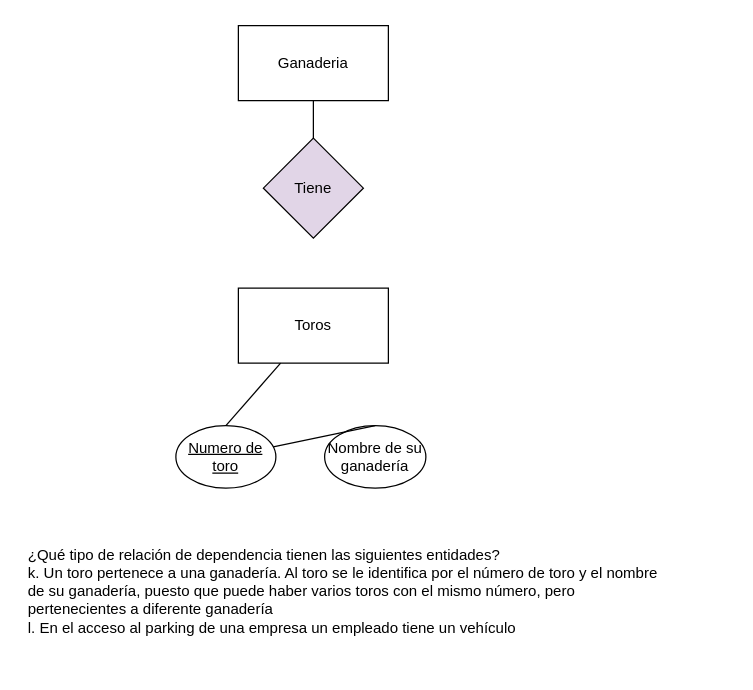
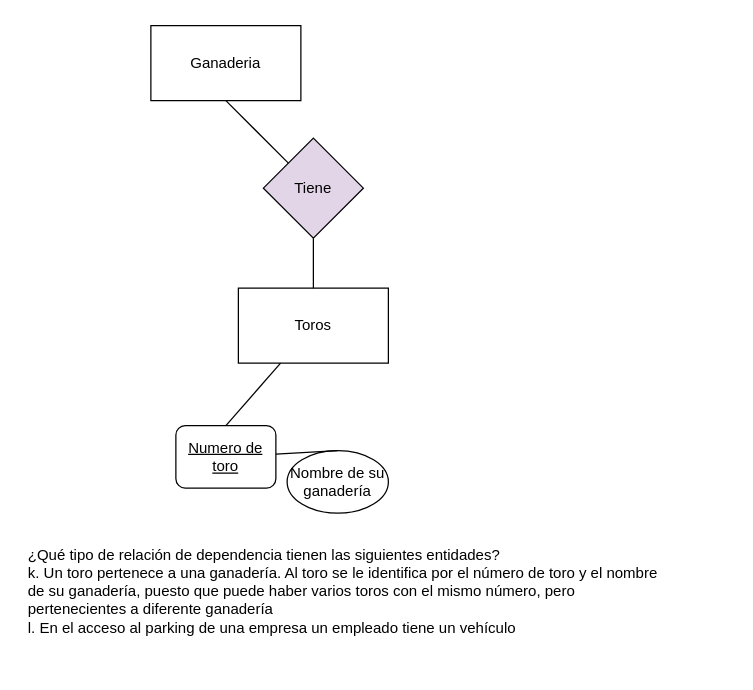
- <mxCell id="3" value="Ganaderia" style="rounded=0;whiteSpace=wrap;html=1;" vertex="1" parent="1"><mxGeometry x="190" y="20" width="120" height="60" as="geometry" /></mxCell>
+ <mxCell id="3" value="Ganaderia" style="rounded=0;whiteSpace=wrap;html=1;" vertex="1" parent="1"><mxGeometry x="120" y="20" width="120" height="60" as="geometry" /></mxCell>
+ <mxCell id="7" value="" style="endArrow=none;html=1;rounded=0;entryX=0.5;entryY=1;entryDx=0;entryDy=0;" edge="1" parent="1" source="5" target="4"><mxGeometry width="50" height="50" relative="1" as="geometry"><mxPoint x="270" y="270" as="sourcePoint" /><mxPoint x="320" y="220" as="targetPoint" /></mxGeometry></mxCell>
- <mxCell id="8" value="&lt;u&gt;Numero de toro&lt;/u&gt;" style="ellipse;whiteSpace=wrap;html=1;" vertex="1" parent="1"><mxGeometry x="140" y="340" width="80" height="50" as="geometry" /></mxCell>
+ <mxCell id="8" value="&lt;u&gt;Numero de toro&lt;/u&gt;" style="whiteSpace=wrap;html=1;rounded=1;" vertex="1" parent="1"><mxGeometry x="140" y="340" width="80" height="50" as="geometry" /></mxCell>
- <mxCell id="9" value="Nombre de su ganadería" style="ellipse;whiteSpace=wrap;html=1;" vertex="1" parent="1"><mxGeometry x="259" y="340" width="81" height="50" as="geometry" /></mxCell>
+ <mxCell id="9" value="Nombre de su ganadería" style="ellipse;whiteSpace=wrap;html=1;" vertex="1" parent="1"><mxGeometry x="229" y="360" width="81" height="50" as="geometry" /></mxCell>
